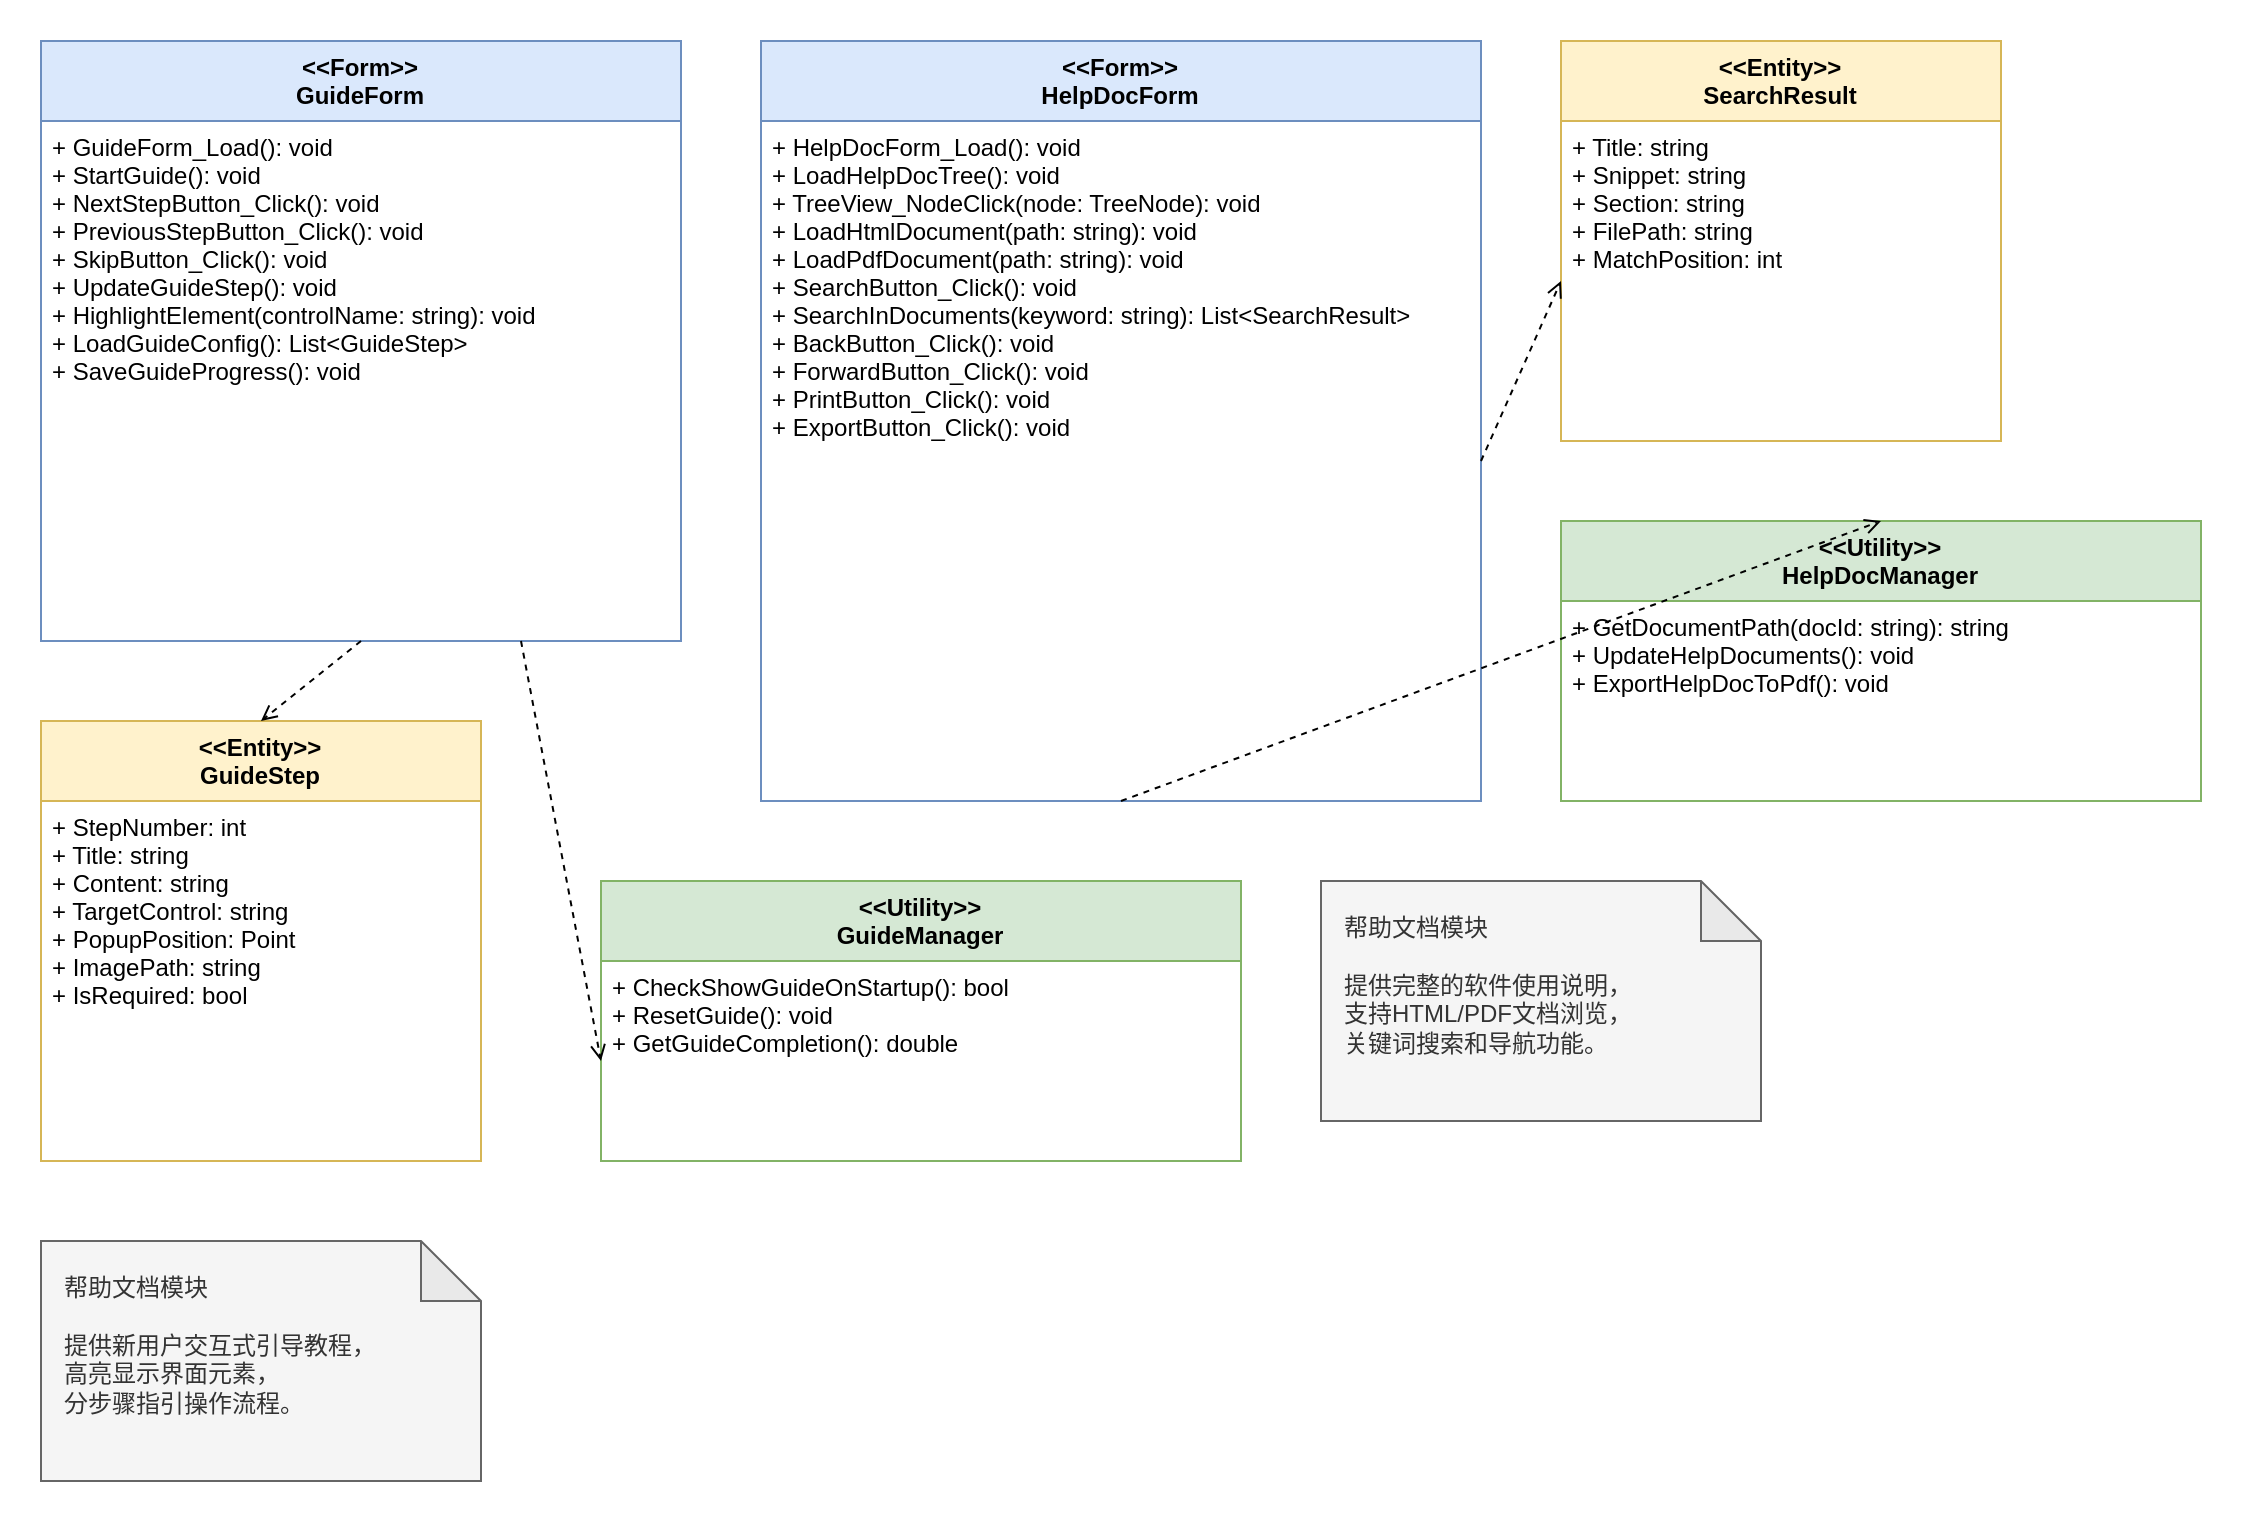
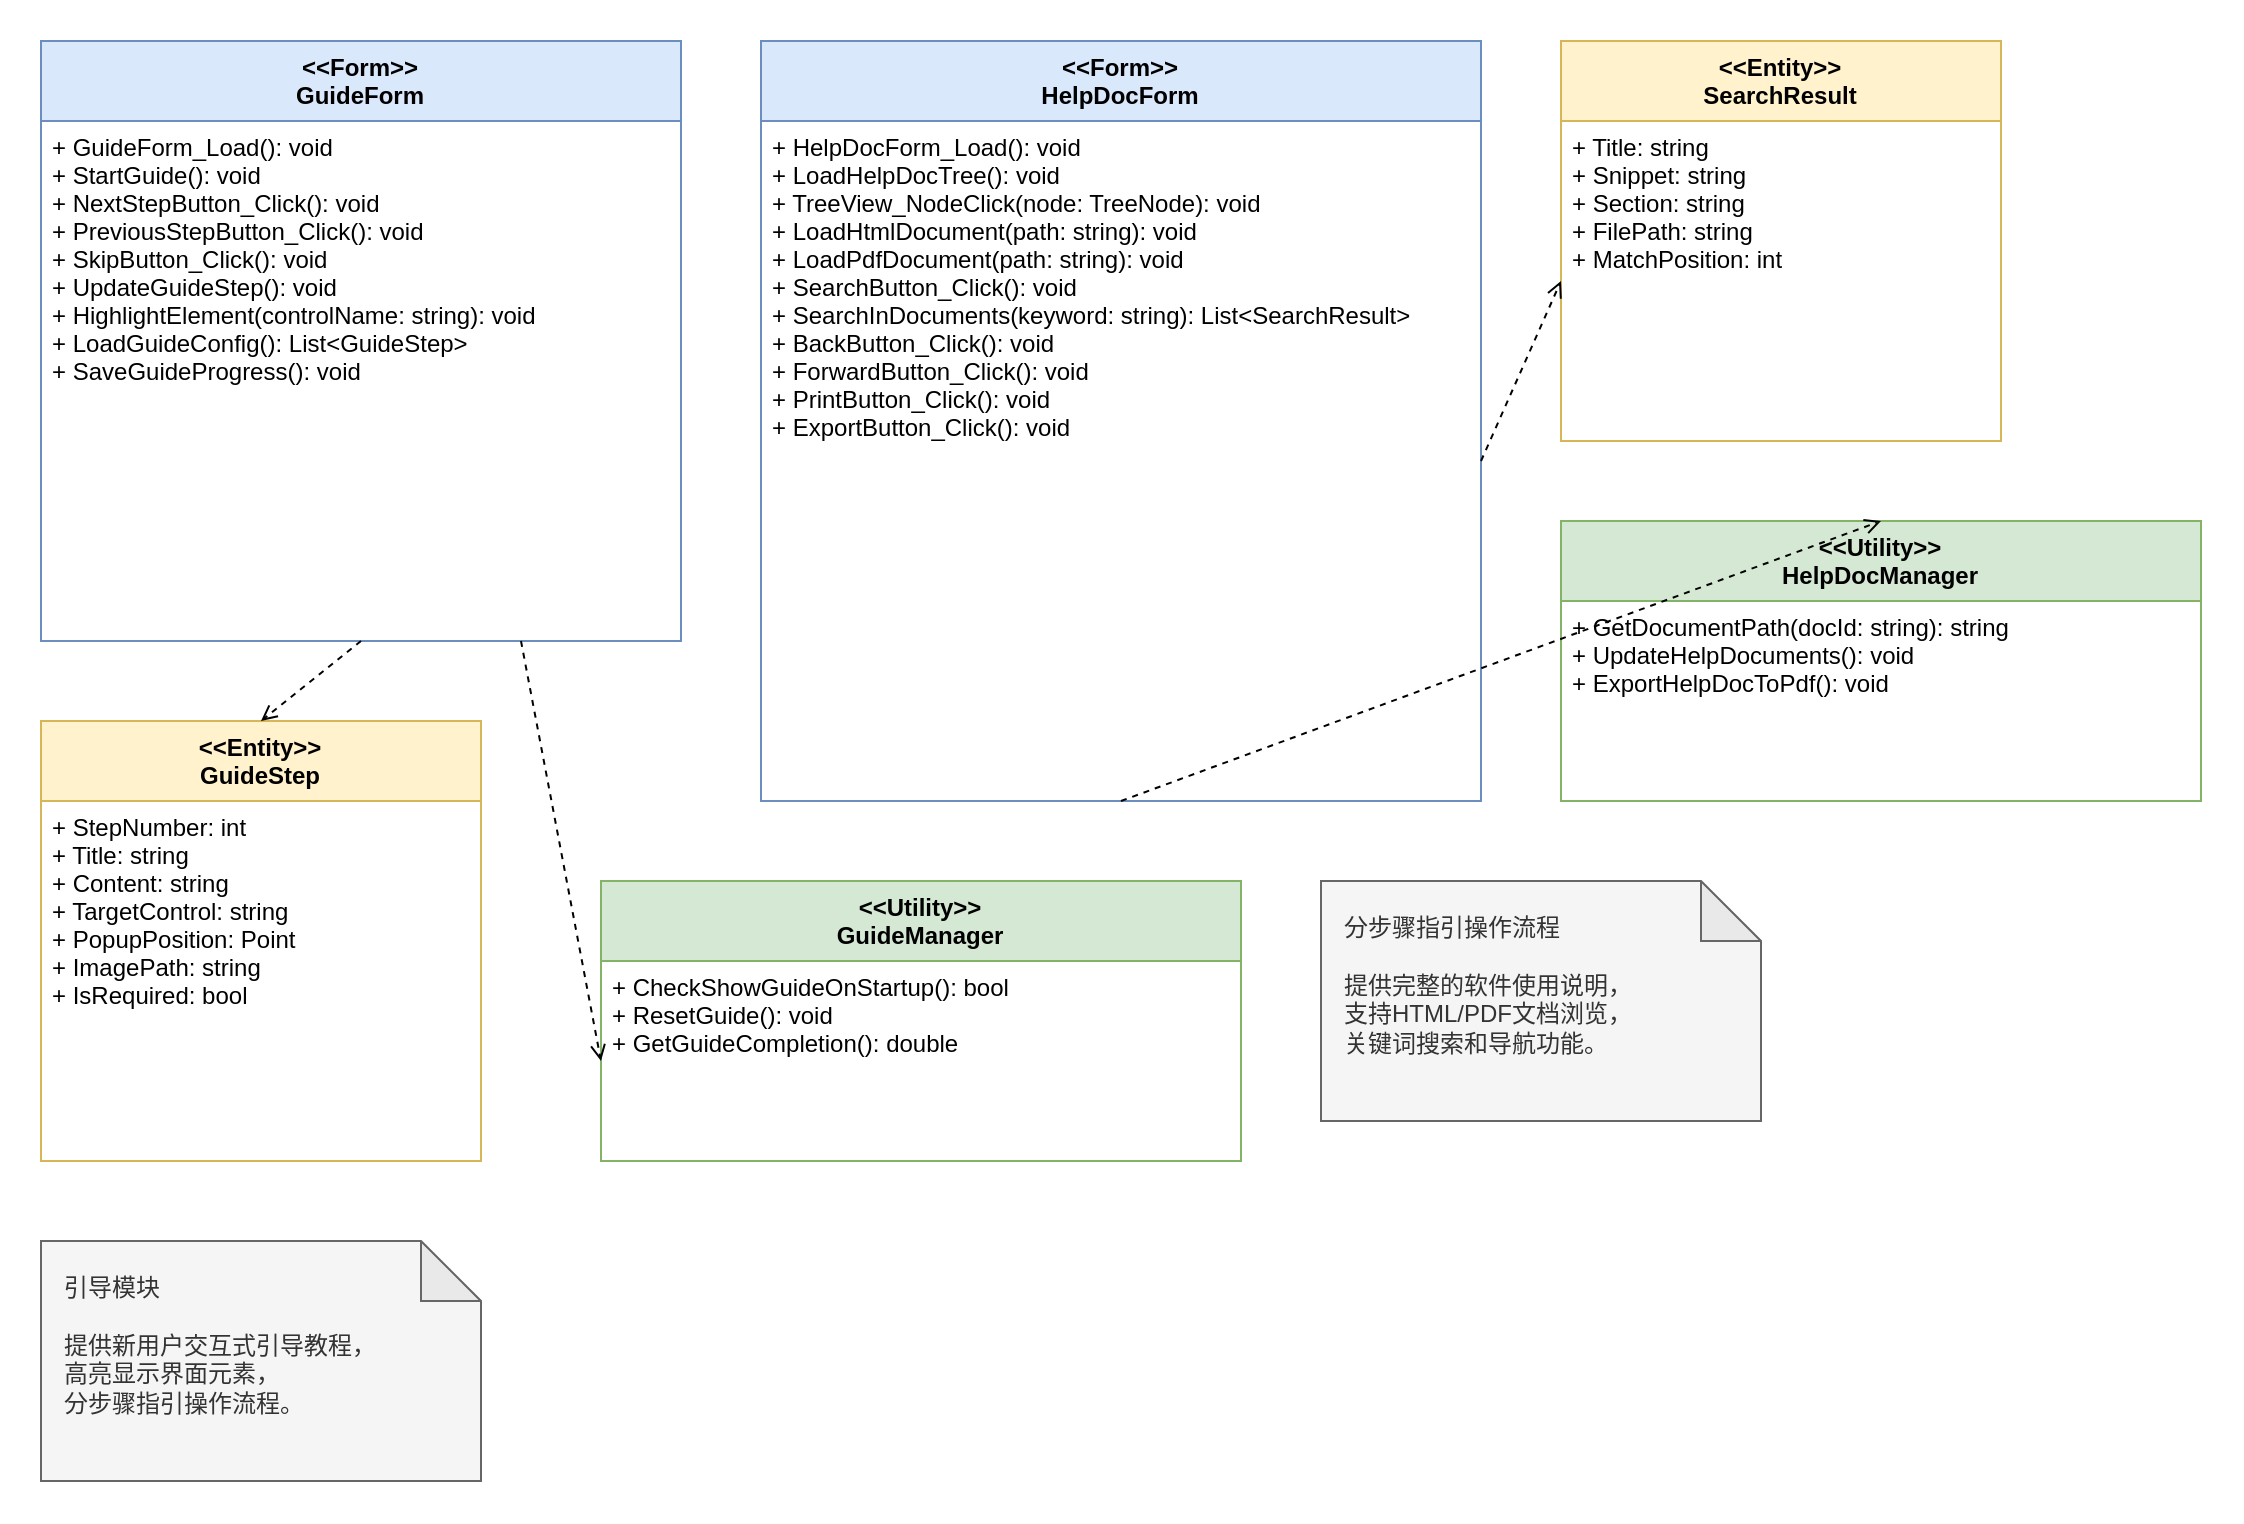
- <mxCell id="19" value="帮助文档模块&#10;&#10;提供完整的软件使用说明，&#10;支持HTML/PDF文档浏览，&#10;关键词搜索和导航功能。" style="shape=note;whiteSpace=wrap;html=1;backgroundOutline=1;darkOpacity=0.05;fillColor=#f5f5f5;strokeColor=#666666;fontColor=#333333;align=left;verticalAlign=top;spacingLeft=10;spacingTop=10;" vertex="1" parent="1"><mxGeometry x="660" y="440" width="220" height="120" as="geometry" /></mxCell>
+ <mxCell id="19" value="分步骤指引操作流程&#10;&#10;提供完整的软件使用说明，&#10;支持HTML/PDF文档浏览，&#10;关键词搜索和导航功能。" style="shape=note;whiteSpace=wrap;html=1;backgroundOutline=1;darkOpacity=0.05;fillColor=#f5f5f5;strokeColor=#666666;fontColor=#333333;align=left;verticalAlign=top;spacingLeft=10;spacingTop=10;" vertex="1" parent="1"><mxGeometry x="660" y="440" width="220" height="120" as="geometry" /></mxCell>
- <mxCell id="18" value="帮助文档模块&#10;&#10;提供新用户交互式引导教程，&#10;高亮显示界面元素，&#10;分步骤指引操作流程。" style="shape=note;whiteSpace=wrap;html=1;backgroundOutline=1;darkOpacity=0.05;fillColor=#f5f5f5;strokeColor=#666666;fontColor=#333333;align=left;verticalAlign=top;spacingLeft=10;spacingTop=10;" vertex="1" parent="1"><mxGeometry x="20" y="620" width="220" height="120" as="geometry" /></mxCell>
+ <mxCell id="18" value="引导模块&#10;&#10;提供新用户交互式引导教程，&#10;高亮显示界面元素，&#10;分步骤指引操作流程。" style="shape=note;whiteSpace=wrap;html=1;backgroundOutline=1;darkOpacity=0.05;fillColor=#f5f5f5;strokeColor=#666666;fontColor=#333333;align=left;verticalAlign=top;spacingLeft=10;spacingTop=10;" vertex="1" parent="1"><mxGeometry x="20" y="620" width="220" height="120" as="geometry" /></mxCell>
